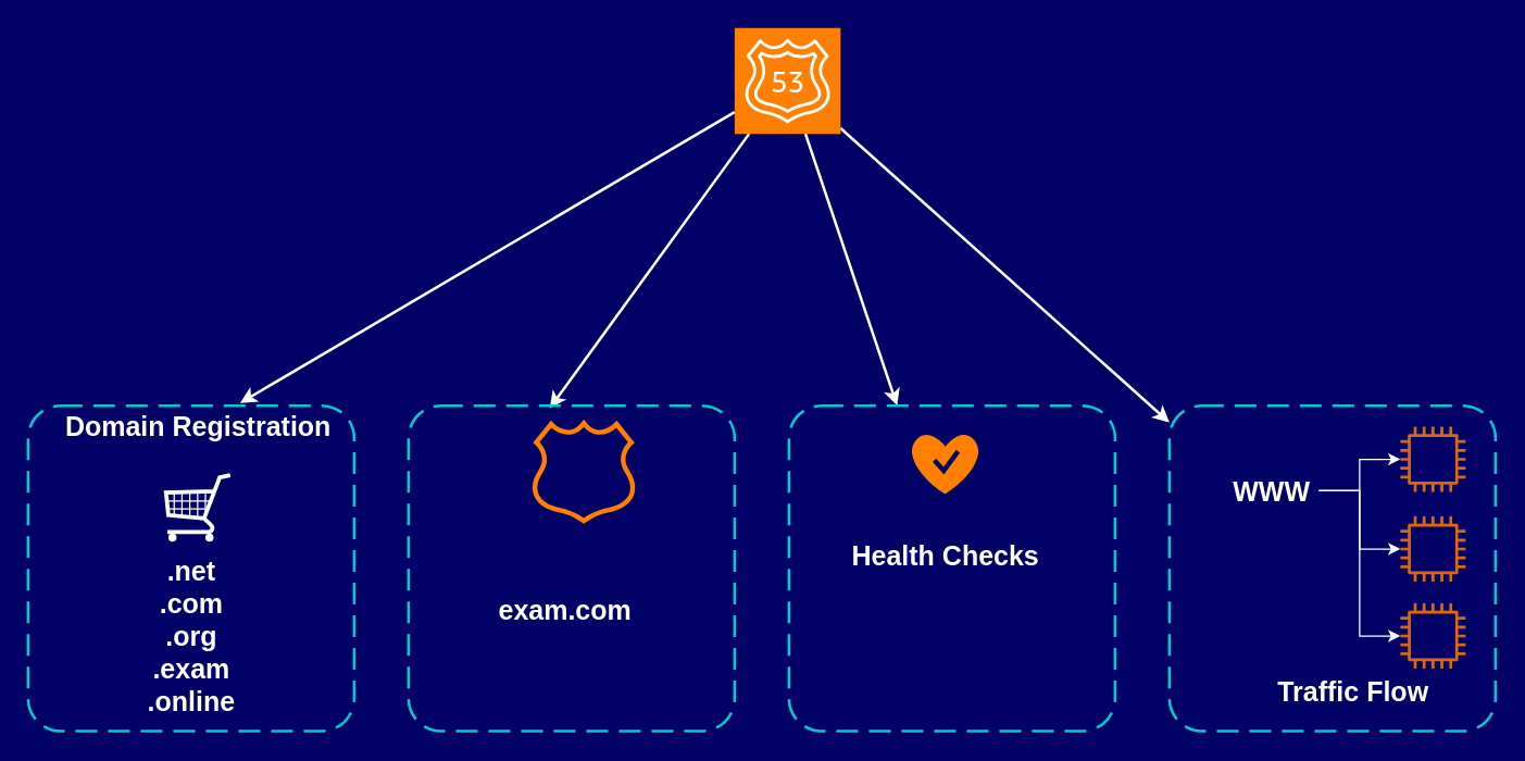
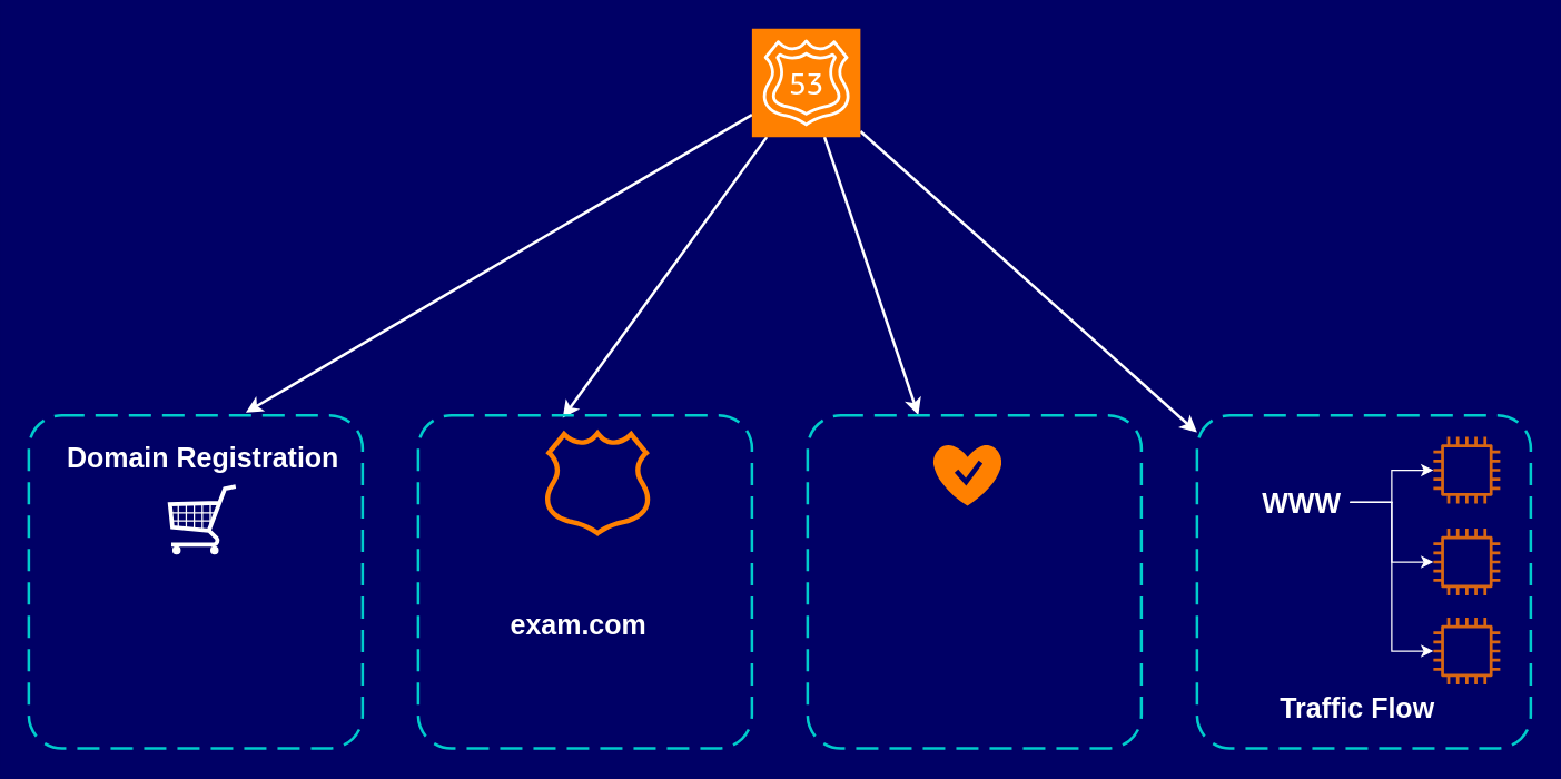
- <mxCell id="12" value="&lt;font color=&quot;#ffffff&quot;&gt;&lt;span style=&quot;font-size: 20px&quot;&gt;&lt;b&gt;Domain Registration&lt;/b&gt;&lt;/span&gt;&lt;/font&gt;" style="text;html=1;resizable=0;autosize=1;align=center;verticalAlign=middle;points=[];fillColor=none;strokeColor=none;rounded=0;" vertex="1" parent="1"><mxGeometry x="40" y="303" width="210" height="20" as="geometry" /></mxCell>
+ <mxCell id="12" value="&lt;font color=&quot;#ffffff&quot;&gt;&lt;span style=&quot;font-size: 20px&quot;&gt;&lt;b&gt;Domain Registration&lt;/b&gt;&lt;/span&gt;&lt;/font&gt;" style="text;html=1;resizable=0;autosize=1;align=center;verticalAlign=middle;points=[];fillColor=none;strokeColor=none;rounded=0;" vertex="1" parent="1"><mxGeometry x="40" y="318" width="210" height="20" as="geometry" /></mxCell>
- <mxCell id="16" value="&lt;font color=&quot;#ffffff&quot;&gt;&lt;span style=&quot;font-size: 20px&quot;&gt;&lt;b&gt;Health Checks&lt;/b&gt;&lt;/span&gt;&lt;/font&gt;" style="text;html=1;resizable=0;autosize=1;align=center;verticalAlign=middle;points=[];fillColor=none;strokeColor=none;rounded=0;" vertex="1" parent="1"><mxGeometry x="620" y="398" width="150" height="20" as="geometry" /></mxCell>
- <mxCell id="11" value="&lt;font color=&quot;#ffffff&quot;&gt;&lt;span style=&quot;font-size: 20px&quot;&gt;&lt;b&gt;.net&lt;br&gt;.com&lt;br&gt;.org&lt;br&gt;.exam&lt;br&gt;.online&lt;br&gt;&lt;/b&gt;&lt;/span&gt;&lt;/font&gt;" style="text;html=1;resizable=0;autosize=1;align=center;verticalAlign=middle;points=[];fillColor=none;strokeColor=none;rounded=0;" vertex="1" parent="1"><mxGeometry x="100" y="422" width="80" height="90" as="geometry" /></mxCell>
- <mxCell id="18" value="&lt;font color=&quot;#ffffff&quot;&gt;&lt;span style=&quot;font-size: 20px&quot;&gt;&lt;b&gt;Traffic Flow&lt;/b&gt;&lt;/span&gt;&lt;/font&gt;" style="text;html=1;resizable=0;autosize=1;align=center;verticalAlign=middle;points=[];fillColor=none;strokeColor=none;rounded=0;" vertex="1" parent="1"><mxGeometry x="930" y="497.5" width="130" height="20" as="geometry" /></mxCell>
+ <mxCell id="18" value="&lt;font color=&quot;#ffffff&quot;&gt;&lt;span style=&quot;font-size: 20px&quot;&gt;&lt;b&gt;Traffic Flow&lt;/b&gt;&lt;/span&gt;&lt;/font&gt;" style="text;html=1;resizable=0;autosize=1;align=center;verticalAlign=middle;points=[];fillColor=none;strokeColor=none;rounded=0;" vertex="1" parent="1"><mxGeometry x="910" y="497.5" width="130" height="20" as="geometry" /></mxCell>
